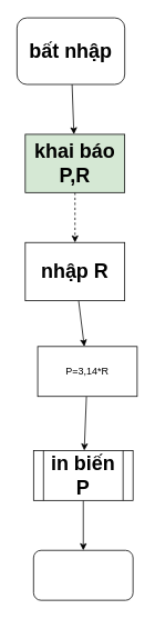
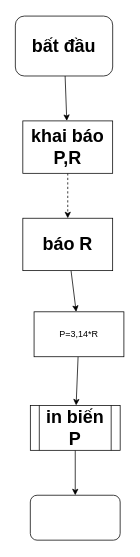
- <mxCell id="3" value="&lt;h1&gt;bất nhập&lt;/h1&gt;" style="rounded=1;whiteSpace=wrap;html=1;" vertex="1" parent="1"><mxGeometry x="20" y="20" width="130" height="80" as="geometry" /></mxCell>
+ <mxCell id="3" value="&lt;h1&gt;bất đầu&lt;/h1&gt;" style="rounded=1;whiteSpace=wrap;html=1;" vertex="1" parent="1"><mxGeometry x="20" y="20" width="130" height="80" as="geometry" /></mxCell>
- <mxCell id="5" value="&lt;h1&gt;khai báo P,R&lt;/h1&gt;" style="rounded=0;whiteSpace=wrap;html=1;fillColor=#d5e8d4;" vertex="1" parent="1"><mxGeometry x="30" y="160" width="120" height="70" as="geometry" /></mxCell>
+ <mxCell id="5" value="&lt;h1&gt;khai báo P,R&lt;/h1&gt;" style="rounded=0;whiteSpace=wrap;html=1;" vertex="1" parent="1"><mxGeometry x="30" y="160" width="120" height="70" as="geometry" /></mxCell>
- <mxCell id="7" value="&lt;h1&gt;nhập R&lt;/h1&gt;" style="whiteSpace=wrap;html=1;rounded=0;" vertex="1" parent="1"><mxGeometry x="30" y="290" width="120" height="70" as="geometry" /></mxCell>
+ <mxCell id="7" value="&lt;h1&gt;báo R&lt;/h1&gt;" style="whiteSpace=wrap;html=1;rounded=0;" vertex="1" parent="1"><mxGeometry x="30" y="290" width="120" height="70" as="geometry" /></mxCell>
